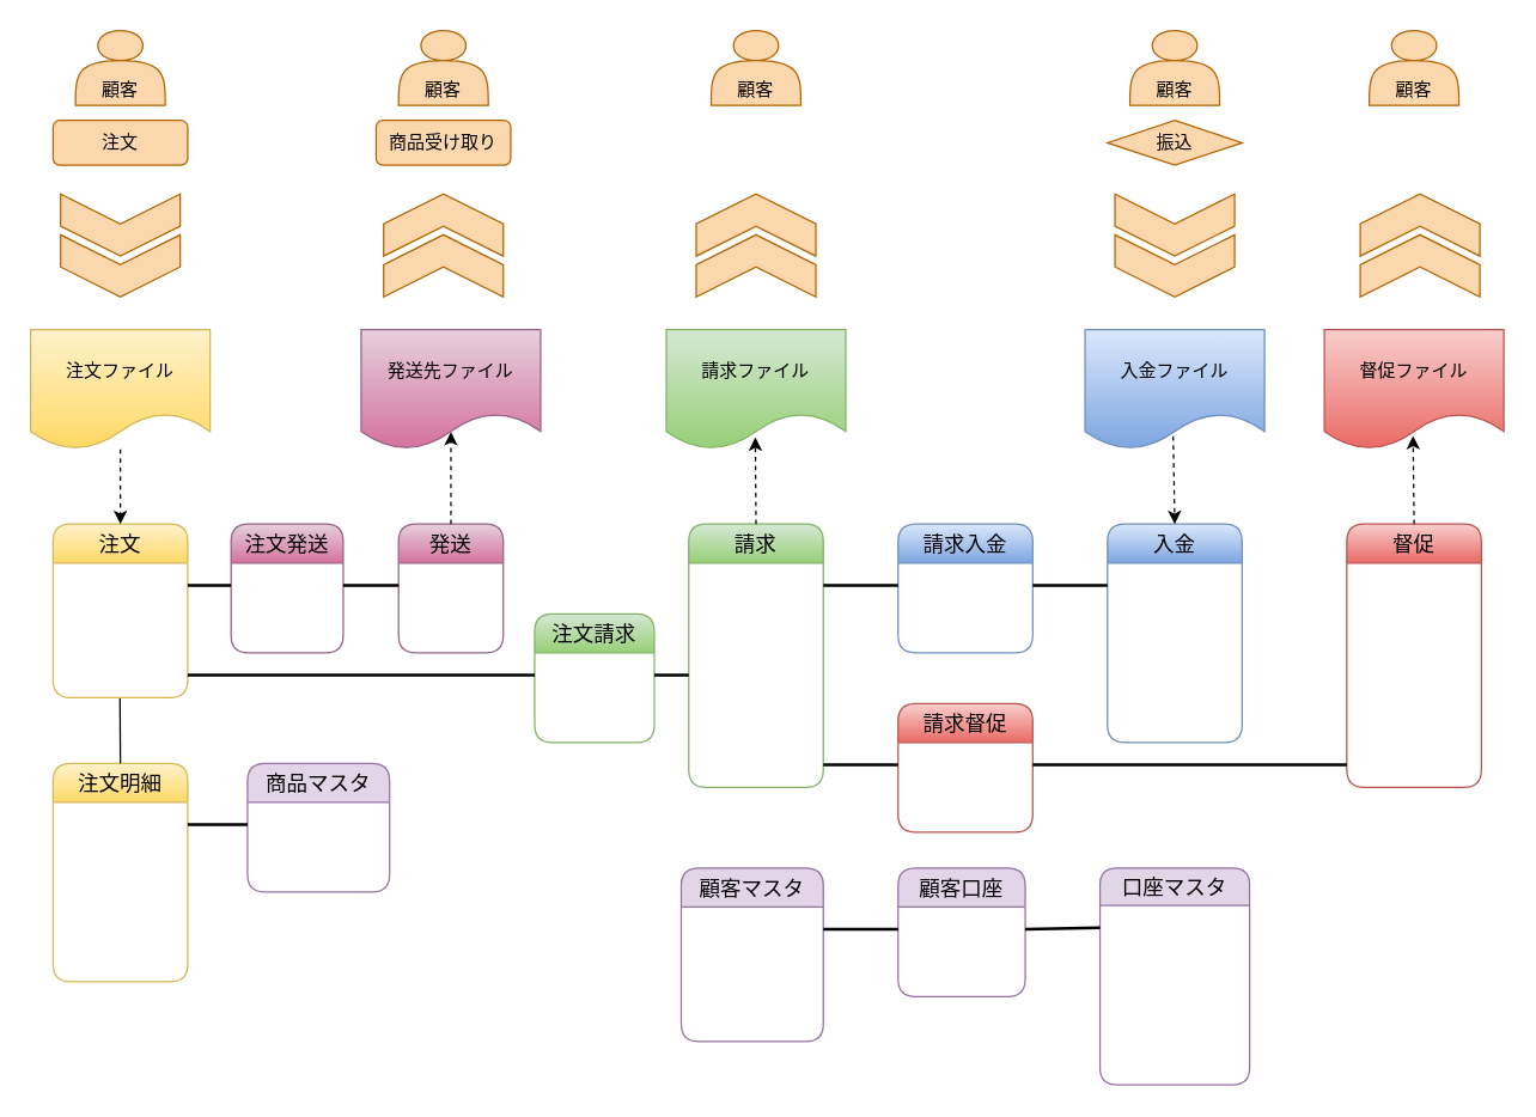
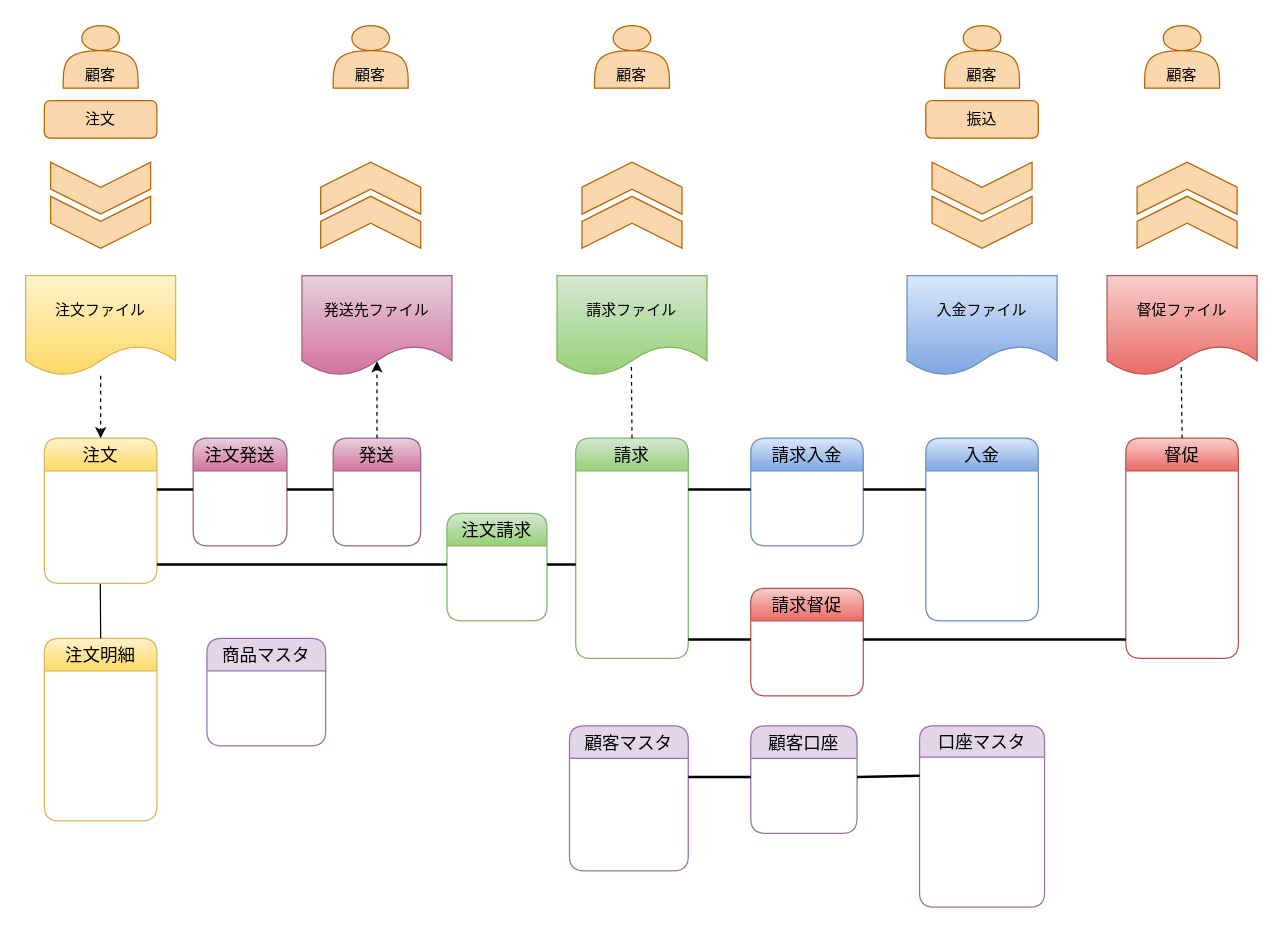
- <mxCell id="102" value="商品受け取り" style="rounded=1;whiteSpace=wrap;html=1;fillColor=#fad7ac;strokeColor=#b46504;fontColor=#000000;" parent="1" vertex="1"><mxGeometry x="251" y="80" width="90" height="30" as="geometry" /></mxCell>
- <mxCell id="103" value="振込" style="rhombus;whiteSpace=wrap;html=1;fillColor=#fad7ac;strokeColor=#b46504;fontColor=#000000;" parent="1" vertex="1"><mxGeometry x="740" y="80" width="90" height="30" as="geometry" /></mxCell>
+ <mxCell id="103" value="振込" style="rounded=1;whiteSpace=wrap;html=1;fillColor=#fad7ac;strokeColor=#b46504;fontColor=#000000;" parent="1" vertex="1"><mxGeometry x="740" y="80" width="90" height="30" as="geometry" /></mxCell>
- <mxCell id="72" style="edgeStyle=none;rounded=1;html=1;dashed=1;exitX=0.5;exitY=0;exitDx=0;exitDy=0;entryX=0.494;entryY=0.887;entryDx=0;entryDy=0;entryPerimeter=0;" parent="1" source="65" target="71" edge="1"><mxGeometry relative="1" as="geometry"><mxPoint x="515" y="360" as="sourcePoint" /><mxPoint x="955" y="302" as="targetPoint" /></mxGeometry></mxCell>
+ <mxCell id="72" style="edgeStyle=none;rounded=1;html=1;dashed=1;exitX=0.5;exitY=0;exitDx=0;exitDy=0;entryX=0.494;entryY=0.887;entryDx=0;entryDy=0;entryPerimeter=0;endArrow=none;" parent="1" source="65" target="71" edge="1"><mxGeometry relative="1" as="geometry"><mxPoint x="515" y="360" as="sourcePoint" /><mxPoint x="955" y="302" as="targetPoint" /></mxGeometry></mxCell>
- <mxCell id="47" style="edgeStyle=none;rounded=1;html=1;dashed=1;entryX=0.496;entryY=0.9;entryDx=0;entryDy=0;entryPerimeter=0;exitX=0.5;exitY=0;exitDx=0;exitDy=0;" parent="1" source="14" target="34" edge="1"><mxGeometry relative="1" as="geometry"><mxPoint x="640" y="290" as="sourcePoint" /><mxPoint x="480" y="350" as="targetPoint" /></mxGeometry></mxCell>
+ <mxCell id="47" style="edgeStyle=none;rounded=1;html=1;dashed=1;entryX=0.496;entryY=0.9;entryDx=0;entryDy=0;entryPerimeter=0;exitX=0.5;exitY=0;exitDx=0;exitDy=0;endArrow=none;" parent="1" source="14" target="34" edge="1"><mxGeometry relative="1" as="geometry"><mxPoint x="640" y="290" as="sourcePoint" /><mxPoint x="480" y="350" as="targetPoint" /></mxGeometry></mxCell>
- <mxCell id="48" style="edgeStyle=none;rounded=1;html=1;entryX=0.5;entryY=0;entryDx=0;entryDy=0;dashed=1;exitX=0.491;exitY=0.89;exitDx=0;exitDy=0;exitPerimeter=0;" parent="1" source="35" target="20" edge="1"><mxGeometry relative="1" as="geometry"><mxPoint x="738.82" y="290" as="sourcePoint" /><mxPoint x="738.82" y="370" as="targetPoint" /></mxGeometry></mxCell>
- <mxCell id="95" value="日次&lt;br&gt;30日超過" style="text;html=1;strokeColor=none;fillColor=none;align=center;verticalAlign=middle;whiteSpace=wrap;rounded=0;fontColor=#FFFFFF;" parent="1" vertex="1"><mxGeometry x="945" y="304" width="60" height="30" as="geometry" /></mxCell>
- <mxCell id="38" value="" style="endArrow=none;html=1;rounded=0;exitX=0;exitY=0.5;exitDx=0;exitDy=0;entryX=1;entryY=0.5;entryDx=0;entryDy=0;fontColor=#000000;strokeWidth=2;" parent="1" source="30" target="7" edge="1"><mxGeometry relative="1" as="geometry"><mxPoint x="330" y="580" as="sourcePoint" /><mxPoint x="290" y="551" as="targetPoint" /></mxGeometry></mxCell>
- <mxCell id="39" value="N" style="resizable=0;html=1;align=right;verticalAlign=bottom;rounded=1;fontColor=#FFFFFF;" parent="38" connectable="0" vertex="1"><mxGeometry x="1" relative="1" as="geometry"><mxPoint x="11" as="offset" /></mxGeometry></mxCell>
